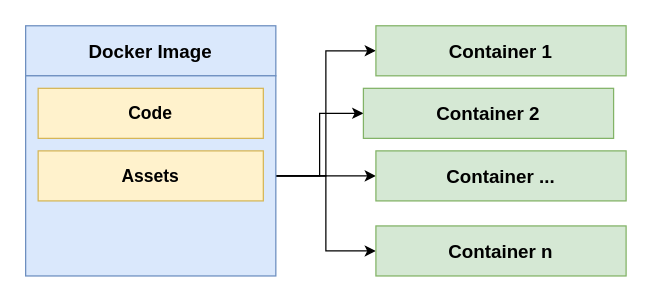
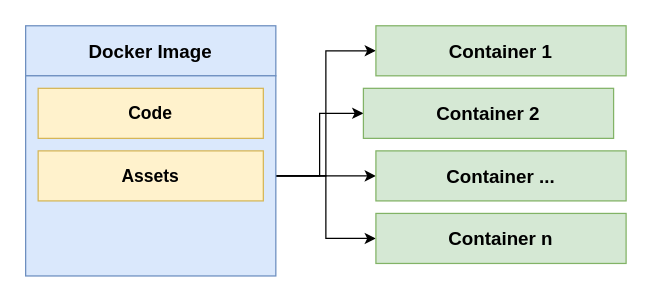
- <mxCell id="13" value="&lt;b&gt;&lt;font style=&quot;font-size: 15px&quot;&gt;Container n&lt;/font&gt;&lt;/b&gt;" style="rounded=0;whiteSpace=wrap;html=1;fillColor=#d5e8d4;strokeColor=#82b366;" vertex="1" parent="1"><mxGeometry x="300" y="180" width="200" height="40" as="geometry" /></mxCell>
+ <mxCell id="13" value="&lt;b&gt;&lt;font style=&quot;font-size: 15px&quot;&gt;Container n&lt;/font&gt;&lt;/b&gt;" style="rounded=0;whiteSpace=wrap;html=1;fillColor=#d5e8d4;strokeColor=#82b366;" vertex="1" parent="1"><mxGeometry x="300" y="170" width="200" height="40" as="geometry" /></mxCell>
